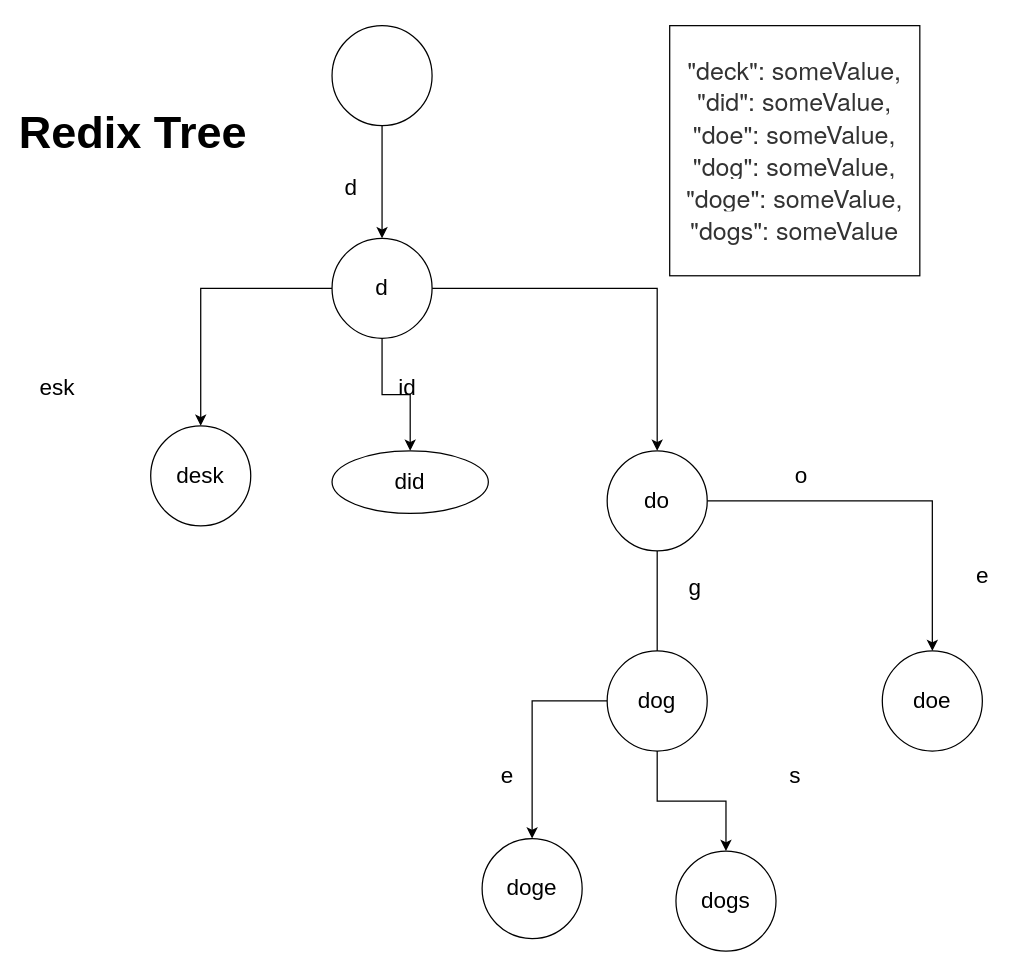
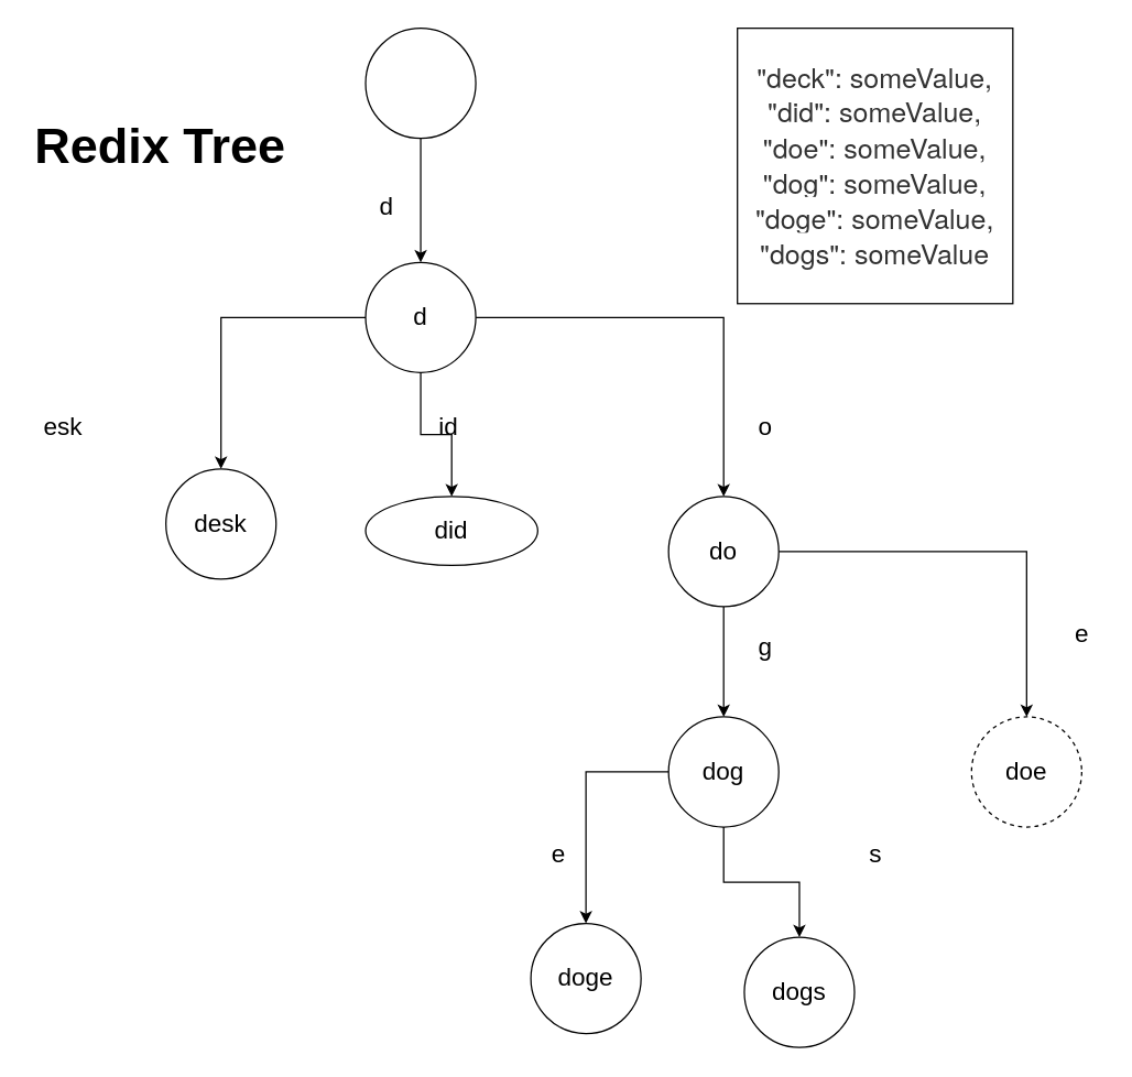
- <mxCell id="28" value="&lt;h1&gt;Redix Tree&lt;/h1&gt;" style="text;html=1;strokeColor=none;fillColor=none;spacing=5;spacingTop=-20;whiteSpace=wrap;overflow=hidden;rounded=0;fontSize=18;" parent="1" vertex="1"><mxGeometry x="10" y="70" width="210" height="70" as="geometry" /></mxCell>
+ <mxCell id="28" value="&lt;h1&gt;Redix Tree&lt;/h1&gt;" style="text;html=1;strokeColor=none;fillColor=none;spacing=5;spacingTop=-20;whiteSpace=wrap;overflow=hidden;rounded=0;fontSize=18;" parent="1" vertex="1"><mxGeometry x="20" y="70" width="210" height="70" as="geometry" /></mxCell>
- <mxCell id="16" value="o" style="text;html=1;align=center;verticalAlign=middle;resizable=0;points=[];autosize=1;strokeColor=none;fillColor=none;fontSize=18;" parent="1" vertex="1"><mxGeometry x="625" y="360" width="30" height="40" as="geometry" /></mxCell>
+ <mxCell id="16" value="o" style="text;html=1;align=center;verticalAlign=middle;resizable=0;points=[];autosize=1;strokeColor=none;fillColor=none;fontSize=18;" parent="1" vertex="1"><mxGeometry x="540" y="290" width="30" height="40" as="geometry" /></mxCell>
- <mxCell id="11" value="" style="edgeStyle=orthogonalEdgeStyle;rounded=0;orthogonalLoop=1;jettySize=auto;html=1;fontSize=18;endArrow=none;" parent="1" source="13" target="19" edge="1"><mxGeometry relative="1" as="geometry" /></mxCell>
+ <mxCell id="11" value="" style="edgeStyle=orthogonalEdgeStyle;rounded=0;orthogonalLoop=1;jettySize=auto;html=1;fontSize=18;" parent="1" source="13" target="19" edge="1"><mxGeometry relative="1" as="geometry" /></mxCell>
- <mxCell id="20" value="&lt;span style=&quot;font-size: 18px;&quot;&gt;doe&lt;/span&gt;" style="ellipse;whiteSpace=wrap;html=1;aspect=fixed;" parent="1" vertex="1"><mxGeometry x="705" y="520" width="80" height="80" as="geometry" /></mxCell>
+ <mxCell id="20" value="&lt;span style=&quot;font-size: 18px;&quot;&gt;doe&lt;/span&gt;" style="ellipse;whiteSpace=wrap;html=1;aspect=fixed;dashed=1;" parent="1" vertex="1"><mxGeometry x="705" y="520" width="80" height="80" as="geometry" /></mxCell>
